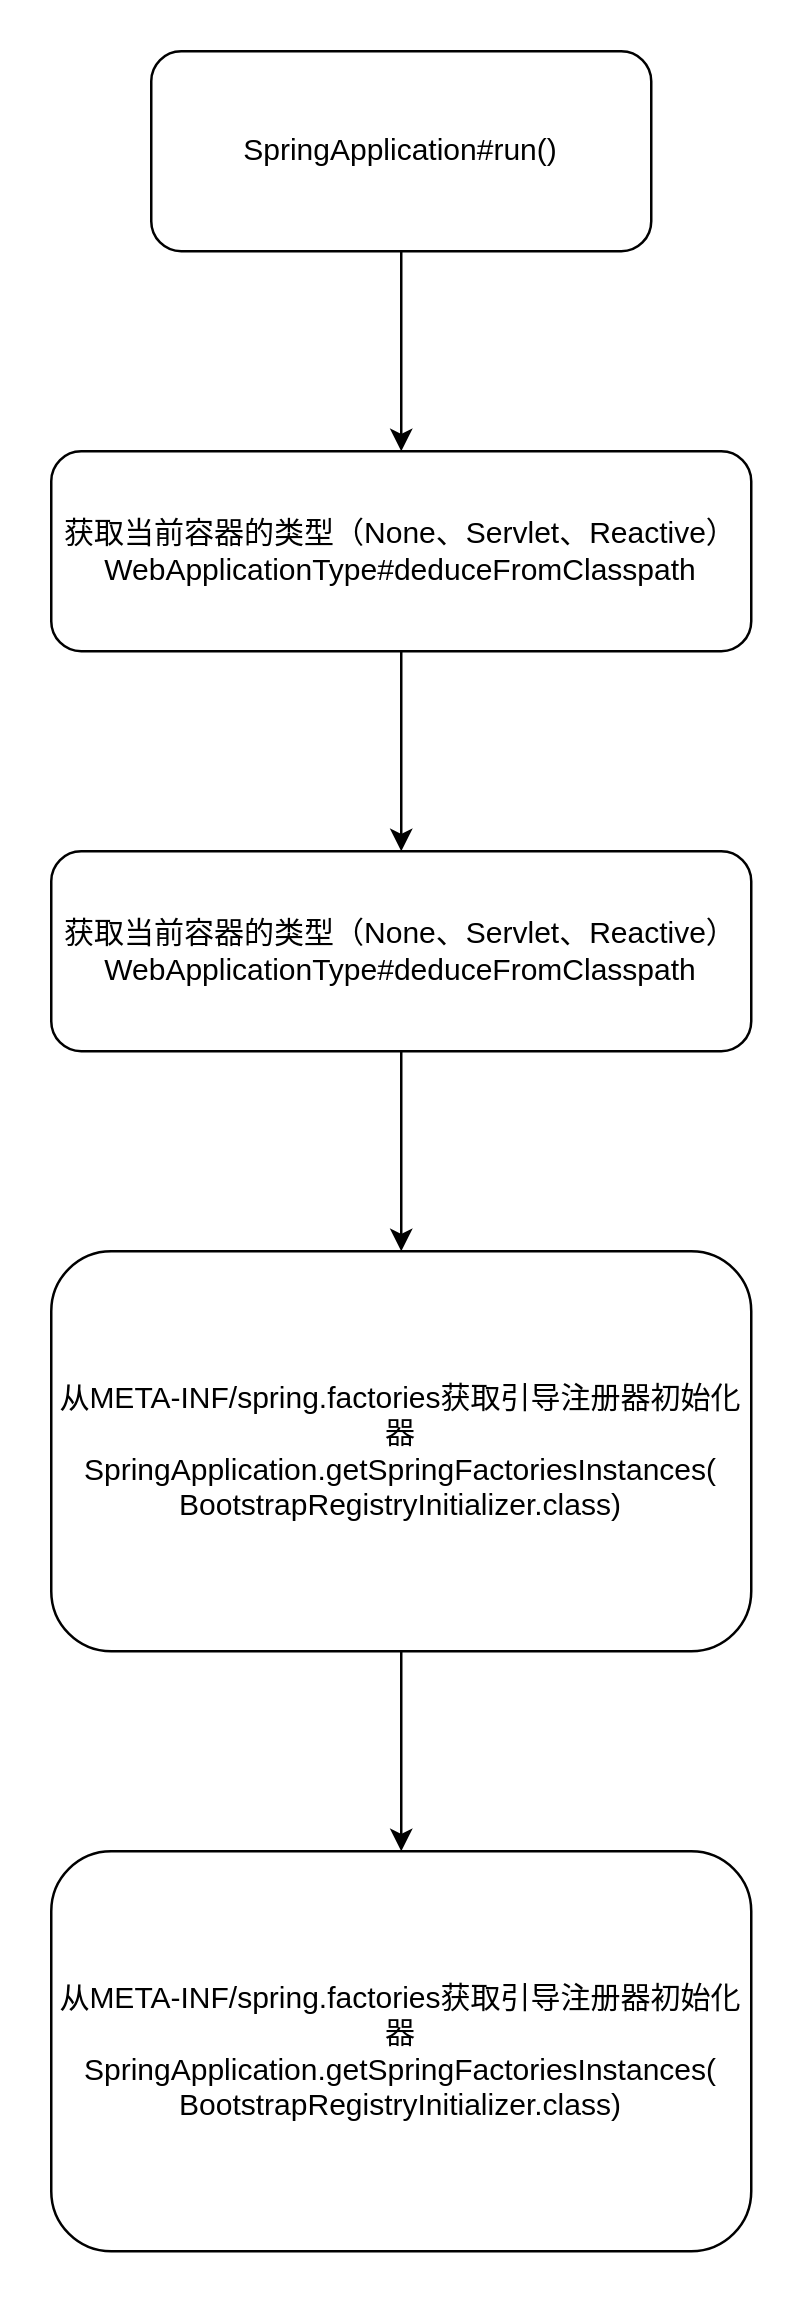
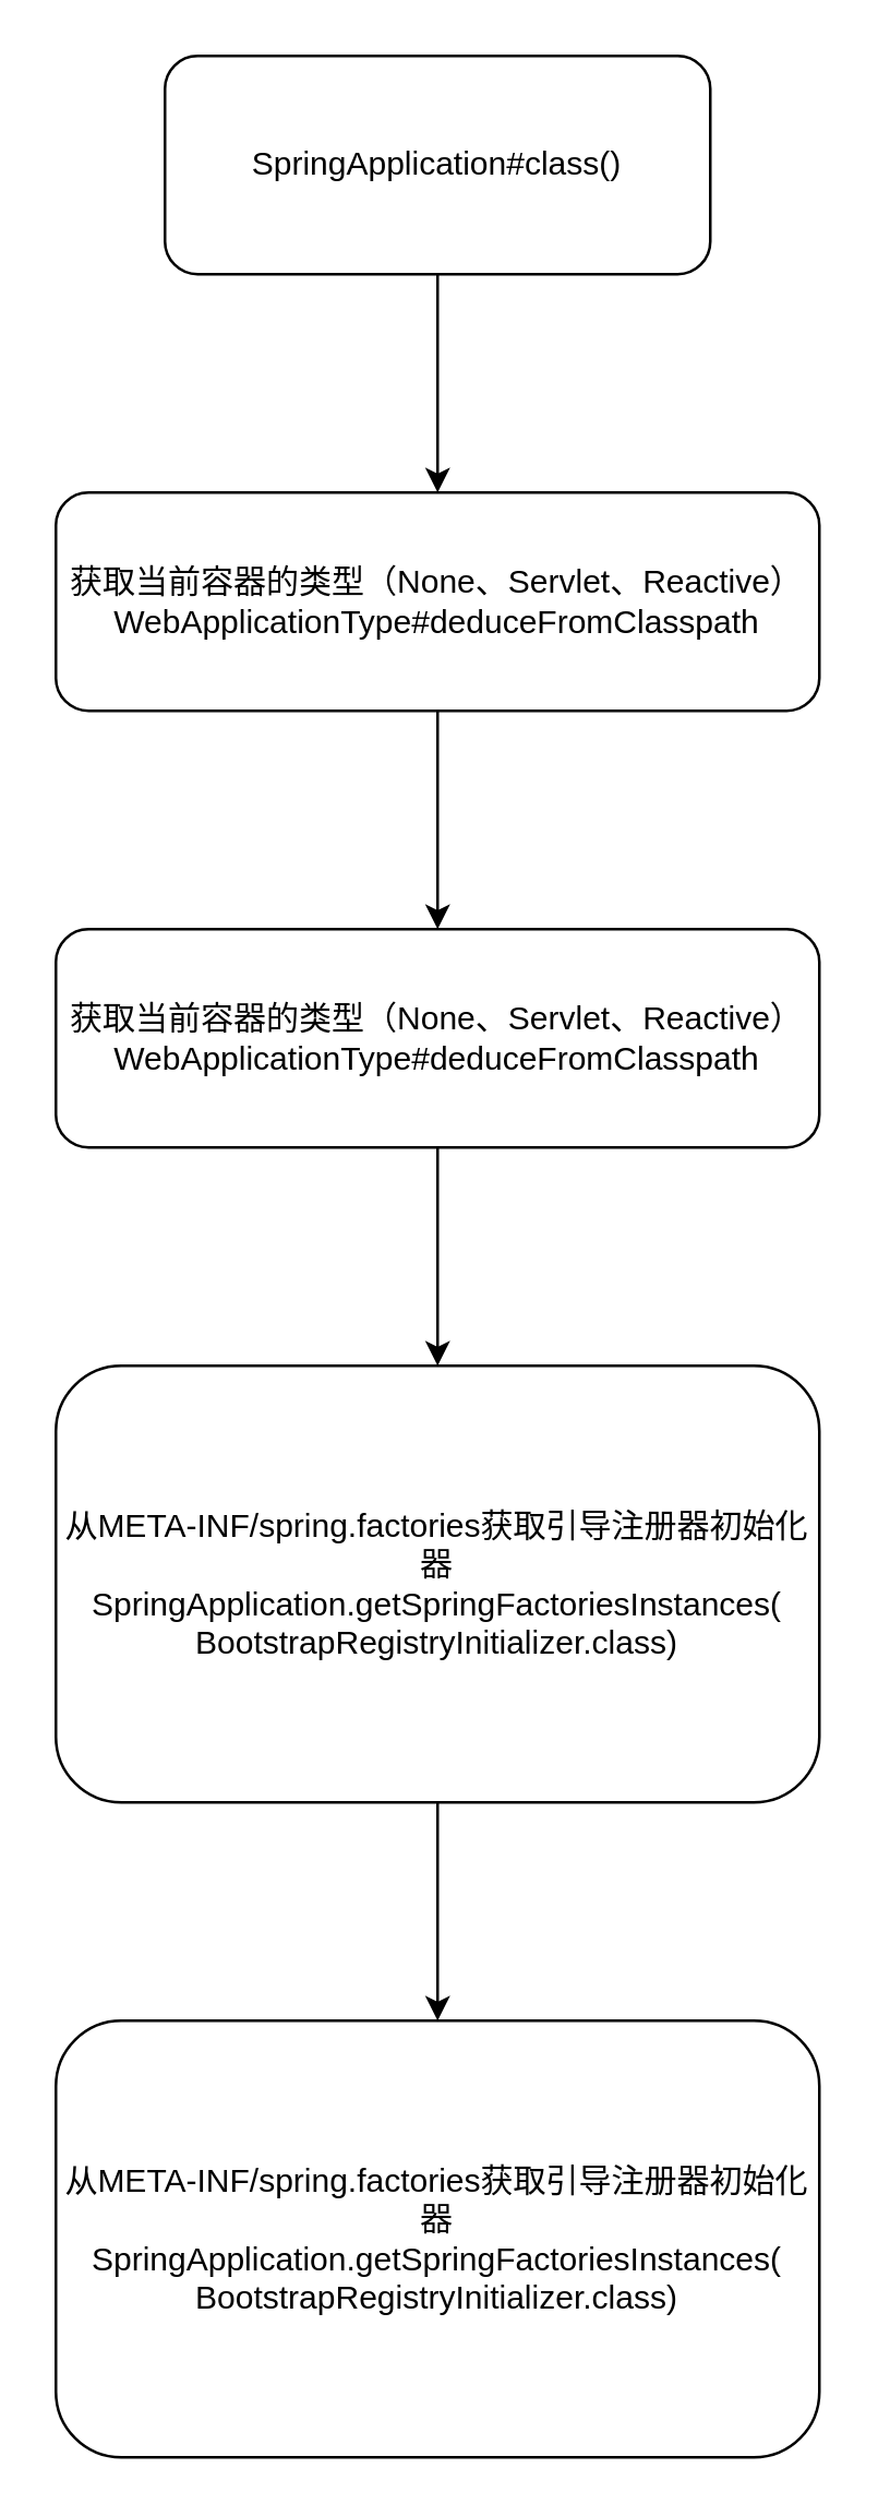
- <mxCell id="3" value="SpringApplication#run()" style="rounded=1;whiteSpace=wrap;html=1;fontSize=12;glass=0;strokeWidth=1;shadow=0;" parent="1" vertex="1"><mxGeometry x="60" y="20" width="200" height="80" as="geometry" /></mxCell>
+ <mxCell id="3" value="SpringApplication#class()" style="rounded=1;whiteSpace=wrap;html=1;fontSize=12;glass=0;strokeWidth=1;shadow=0;" parent="1" vertex="1"><mxGeometry x="60" y="20" width="200" height="80" as="geometry" /></mxCell>
